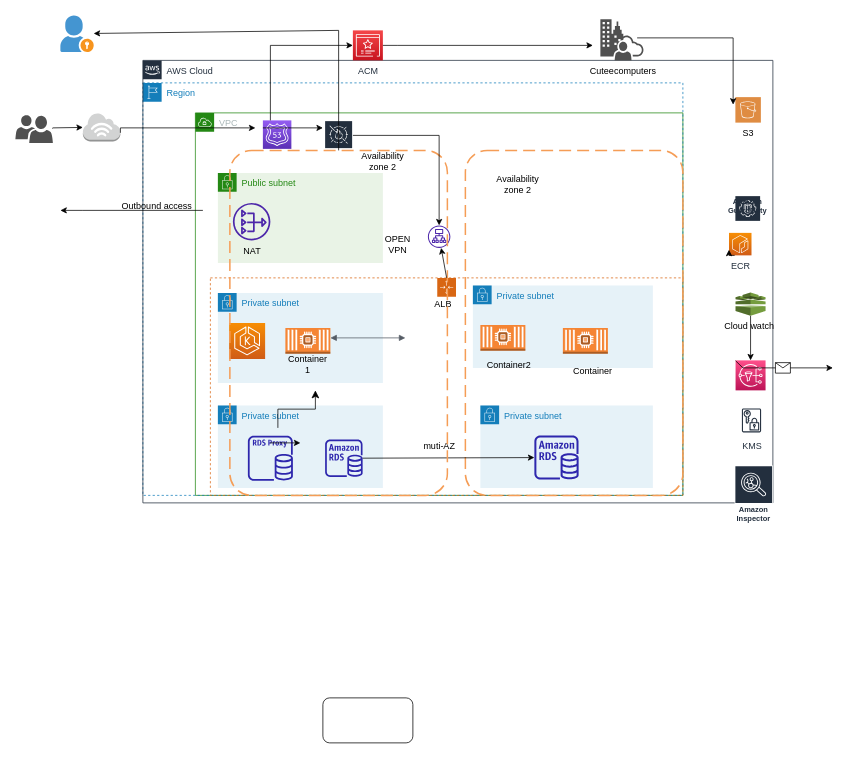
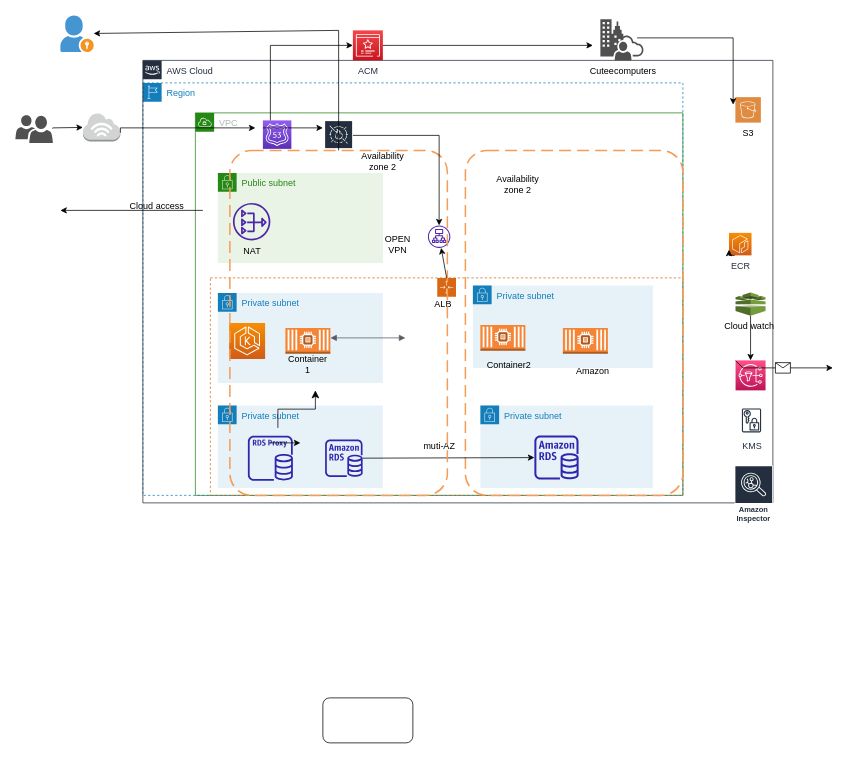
- <mxCell id="41" value="Outbound access&amp;nbsp;" style="text;html=1;align=center;verticalAlign=middle;resizable=0;points=[];autosize=1;strokeColor=none;fillColor=none;" vertex="1" parent="22"><mxGeometry x="-40" y="180" width="120" height="30" as="geometry" /></mxCell>
+ <mxCell id="41" value="Cloud access&amp;nbsp;" style="text;html=1;align=center;verticalAlign=middle;resizable=0;points=[];autosize=1;strokeColor=none;fillColor=none;" vertex="1" parent="22"><mxGeometry x="-40" y="180" width="120" height="30" as="geometry" /></mxCell>
- <mxCell id="32" value="Amazon GuardDuty" style="sketch=0;outlineConnect=0;fontColor=#232F3E;gradientColor=none;strokeColor=#ffffff;fillColor=#232F3E;dashed=0;verticalLabelPosition=middle;verticalAlign=bottom;align=center;html=1;whiteSpace=wrap;fontSize=10;fontStyle=1;spacing=3;shape=mxgraph.aws4.productIcon;prIcon=mxgraph.aws4.guardduty;" vertex="1" parent="22"><mxGeometry x="789" y="180" width="35" height="30" as="geometry" /></mxCell>
- <mxCell id="20" value="Container" style="text;html=1;strokeColor=none;fillColor=none;align=center;verticalAlign=middle;whiteSpace=wrap;rounded=0;" vertex="1" parent="14"><mxGeometry x="480" y="110" width="60" height="30" as="geometry" /></mxCell>
+ <mxCell id="20" value="Amazon" style="text;html=1;strokeColor=none;fillColor=none;align=center;verticalAlign=middle;whiteSpace=wrap;rounded=0;" vertex="1" parent="14"><mxGeometry x="480" y="110" width="60" height="30" as="geometry" /></mxCell>
